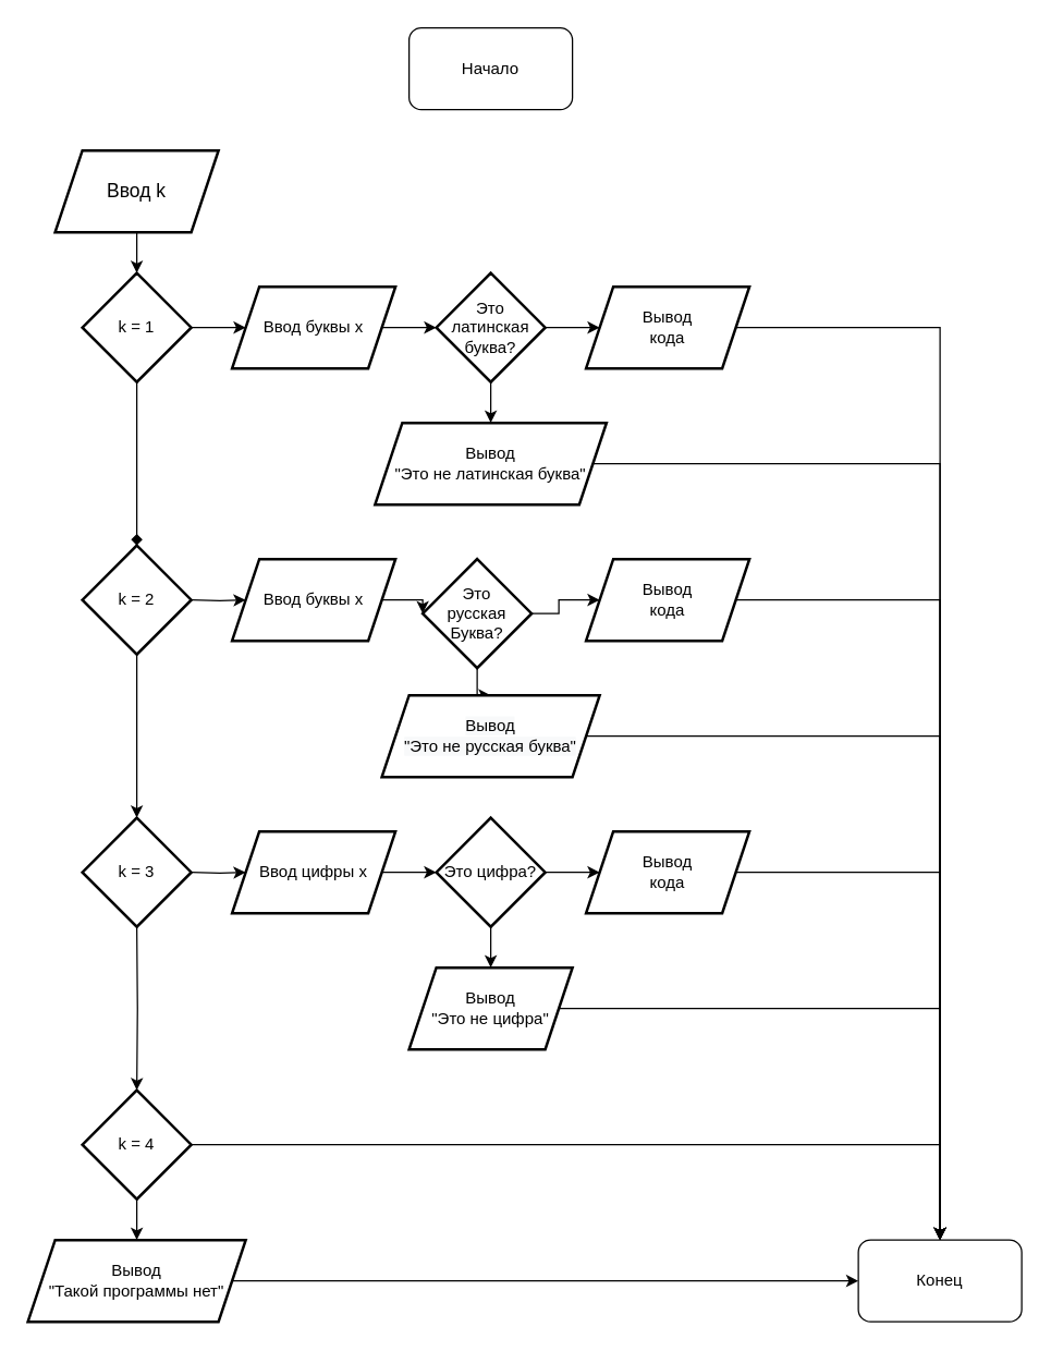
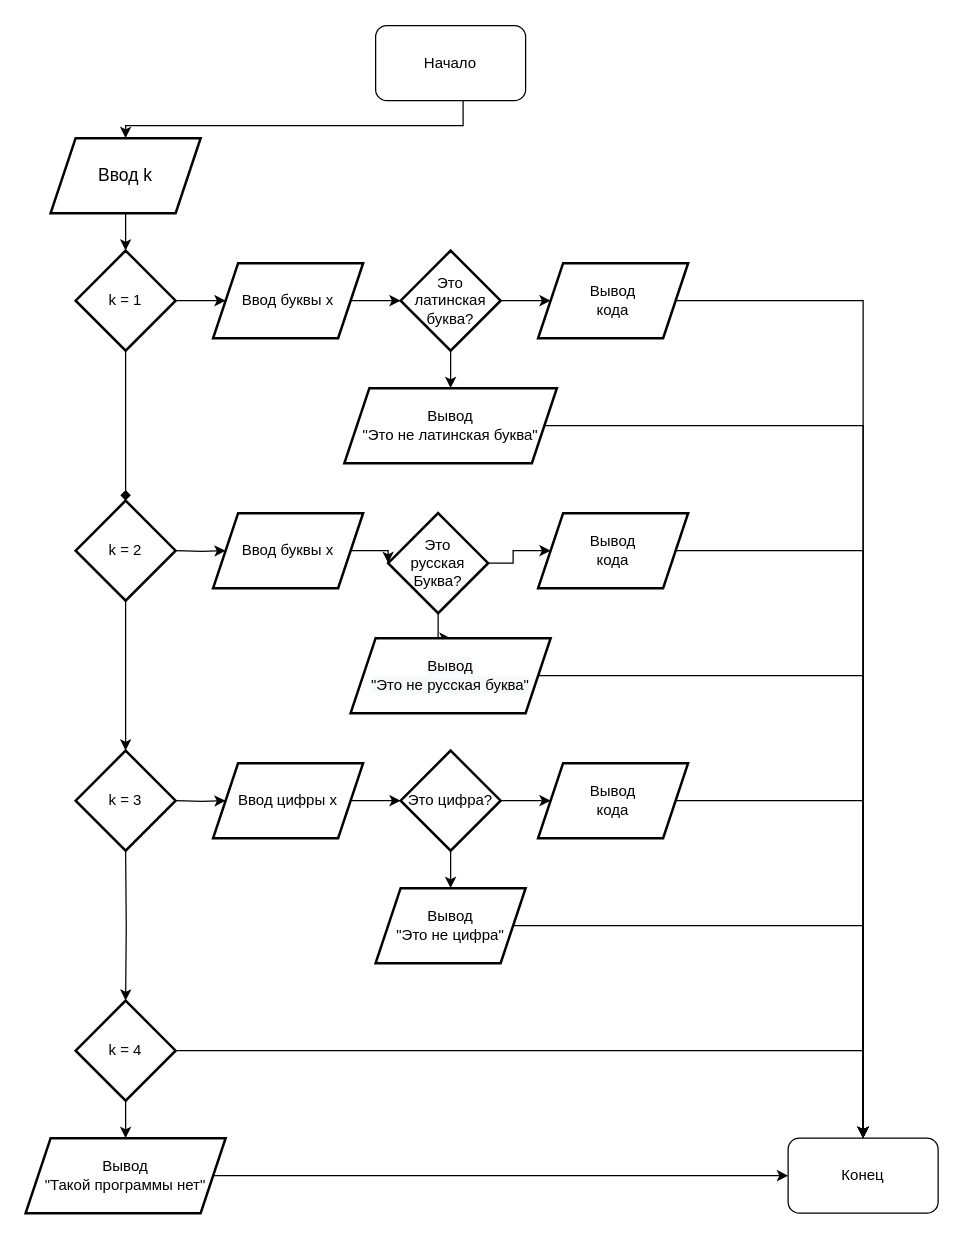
+ <mxCell id="2" value="" style="edgeStyle=orthogonalEdgeStyle;rounded=0;orthogonalLoop=1;jettySize=auto;html=1;exitX=0.583;exitY=1;exitDx=0;exitDy=0;exitPerimeter=0;" parent="1" source="46" target="4" edge="1"><mxGeometry relative="1" as="geometry"><mxPoint x="100" y="80" as="sourcePoint" /><Array as="points"><mxPoint x="370" y="100" /><mxPoint x="100" y="100" /></Array></mxGeometry></mxCell>
